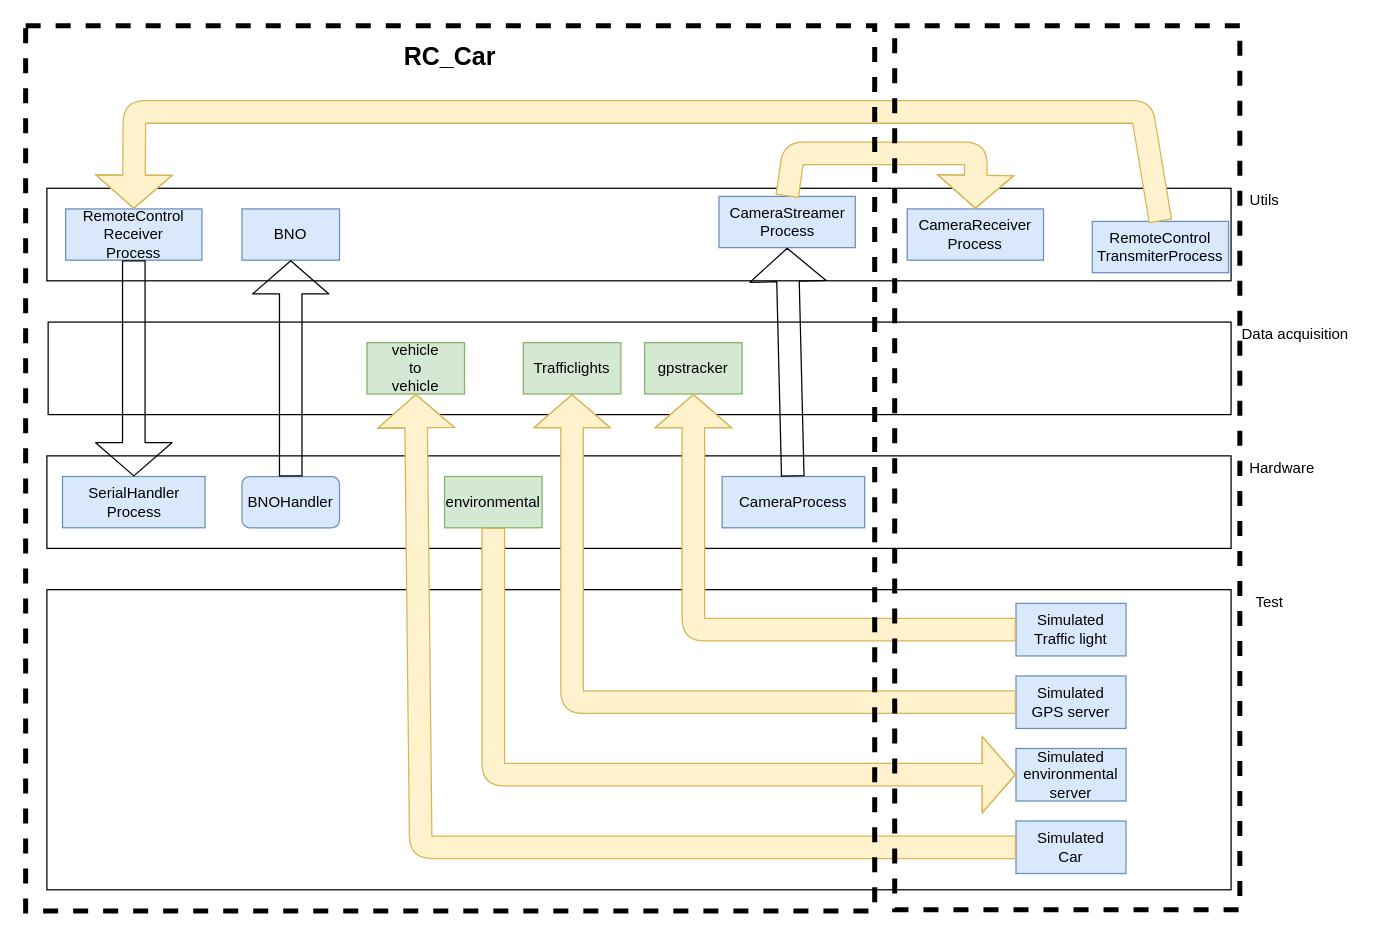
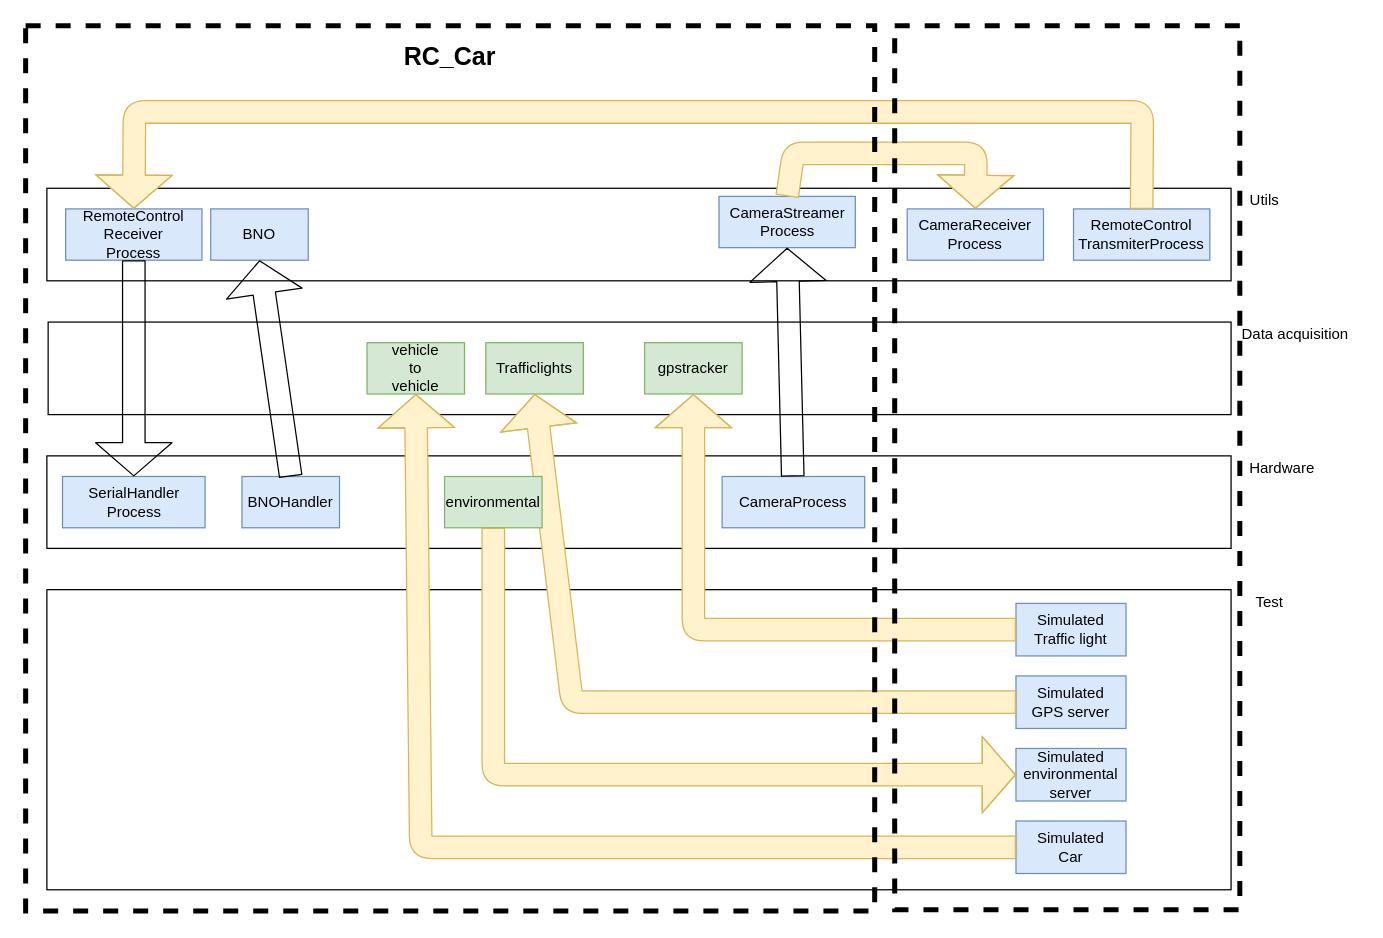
- <mxCell id="34" value="&lt;div&gt;BNO&lt;/div&gt;" style="rounded=0;whiteSpace=wrap;html=1;fillColor=#dae8fc;strokeColor=#6c8ebf;" parent="1" vertex="1"><mxGeometry x="193" y="166.5" width="78" height="41" as="geometry" /></mxCell>
+ <mxCell id="34" value="&lt;div&gt;BNO&lt;/div&gt;" style="rounded=0;whiteSpace=wrap;html=1;fillColor=#dae8fc;strokeColor=#6c8ebf;" parent="1" vertex="1"><mxGeometry x="168" y="166.5" width="78" height="41" as="geometry" /></mxCell>
- <mxCell id="23" value="&lt;div&gt;RemoteControl&lt;/div&gt;&lt;div&gt;TransmiterProcess&lt;br&gt;&lt;/div&gt;" style="rounded=0;whiteSpace=wrap;html=1;fillColor=#dae8fc;strokeColor=#6c8ebf;" parent="1" vertex="1"><mxGeometry x="873" y="176.5" width="109" height="41" as="geometry" /></mxCell>
+ <mxCell id="23" value="&lt;div&gt;RemoteControl&lt;/div&gt;&lt;div&gt;TransmiterProcess&lt;br&gt;&lt;/div&gt;" style="rounded=0;whiteSpace=wrap;html=1;fillColor=#dae8fc;strokeColor=#6c8ebf;" parent="1" vertex="1"><mxGeometry x="858" y="166.5" width="109" height="41" as="geometry" /></mxCell>
- <mxCell id="15" value="Trafficlights" style="rounded=0;whiteSpace=wrap;html=1;fillColor=#d5e8d4;strokeColor=#82b366;" parent="1" vertex="1"><mxGeometry x="418" y="273.5" width="78" height="41" as="geometry" /></mxCell>
+ <mxCell id="15" value="Trafficlights" style="rounded=0;whiteSpace=wrap;html=1;fillColor=#d5e8d4;strokeColor=#82b366;" parent="1" vertex="1"><mxGeometry x="388" y="273.5" width="78" height="41" as="geometry" /></mxCell>
- <mxCell id="33" value="BNOHandler" style="whiteSpace=wrap;html=1;fillColor=#dae8fc;strokeColor=#6c8ebf;rounded=1;" parent="1" vertex="1"><mxGeometry x="193" y="380.5" width="78" height="41" as="geometry" /></mxCell>
+ <mxCell id="33" value="BNOHandler" style="rounded=0;whiteSpace=wrap;html=1;fillColor=#dae8fc;strokeColor=#6c8ebf;" parent="1" vertex="1"><mxGeometry x="193" y="380.5" width="78" height="41" as="geometry" /></mxCell>
